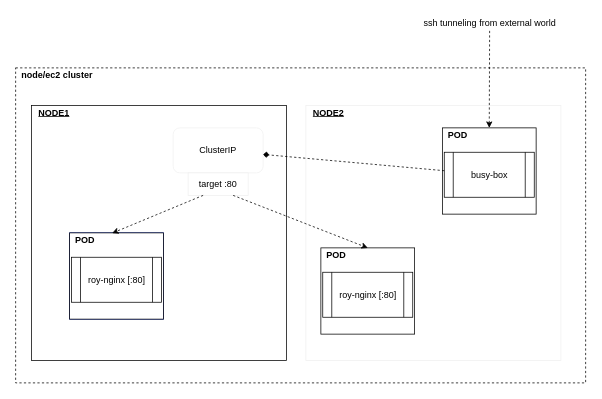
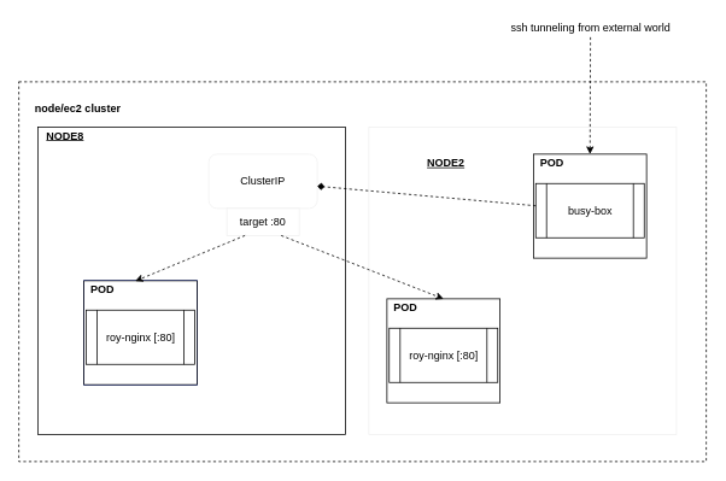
- <mxCell id="26" value="node/ec2 cluster" style="text;html=1;align=center;verticalAlign=middle;resizable=0;points=[];autosize=1;fontStyle=1" vertex="1" parent="1"><mxGeometry x="20" y="90" width="110" height="20" as="geometry" /></mxCell>
+ <mxCell id="26" value="node/ec2 cluster" style="text;html=1;align=center;verticalAlign=middle;resizable=0;points=[];autosize=1;fontStyle=1" vertex="1" parent="1"><mxGeometry x="30" y="110" width="110" height="20" as="geometry" /></mxCell>
- <mxCell id="5" value="NODE1" style="text;html=1;align=center;verticalAlign=middle;resizable=0;points=[];autosize=1;fontStyle=5" parent="1" vertex="1"><mxGeometry x="41" y="140" width="60" height="20" as="geometry" /></mxCell>
+ <mxCell id="5" value="NODE8" style="text;html=1;align=center;verticalAlign=middle;resizable=0;points=[];autosize=1;fontStyle=5" parent="1" vertex="1"><mxGeometry x="41" y="140" width="60" height="20" as="geometry" /></mxCell>
- <mxCell id="6" value="NODE2" style="text;html=1;align=center;verticalAlign=middle;resizable=0;points=[];autosize=1;fontStyle=5" parent="1" vertex="1"><mxGeometry x="407" y="140" width="60" height="20" as="geometry" /></mxCell>
+ <mxCell id="6" value="NODE2" style="text;html=1;align=center;verticalAlign=middle;resizable=0;points=[];autosize=1;fontStyle=5" parent="1" vertex="1"><mxGeometry x="462" y="170" width="60" height="20" as="geometry" /></mxCell>
